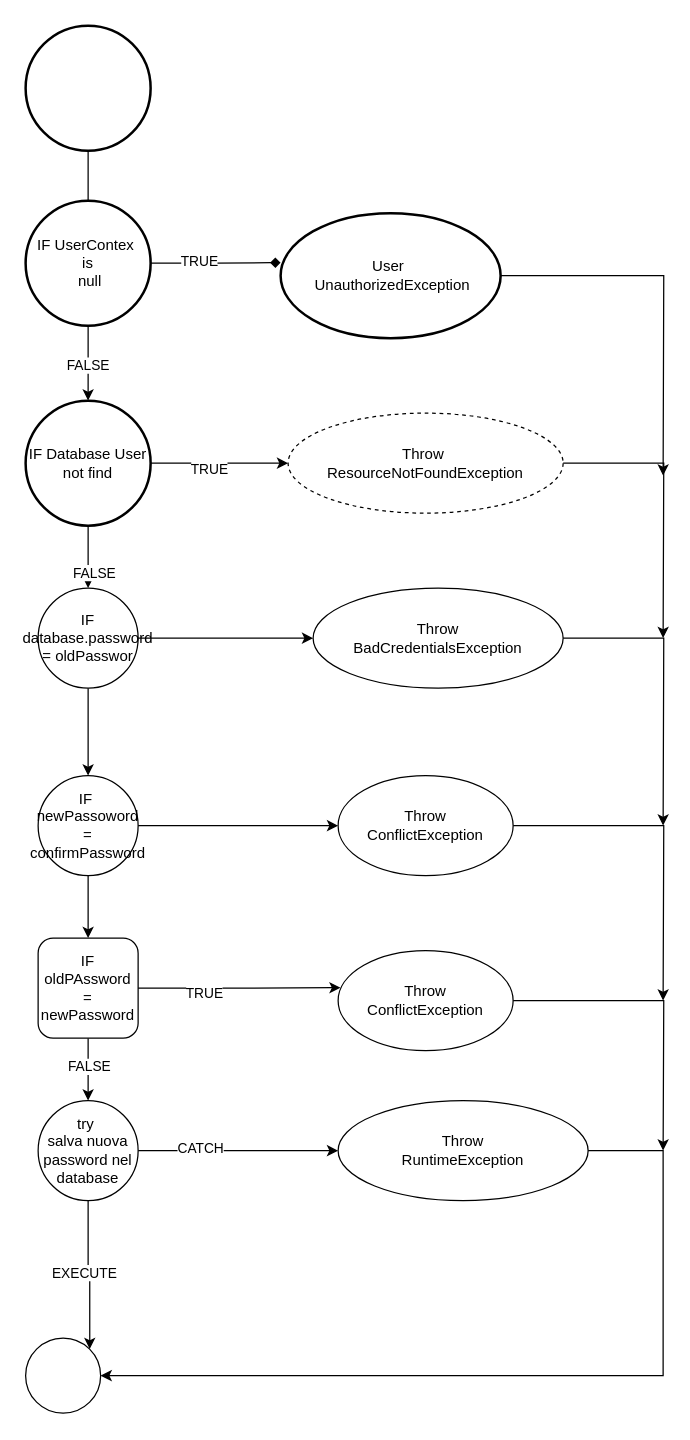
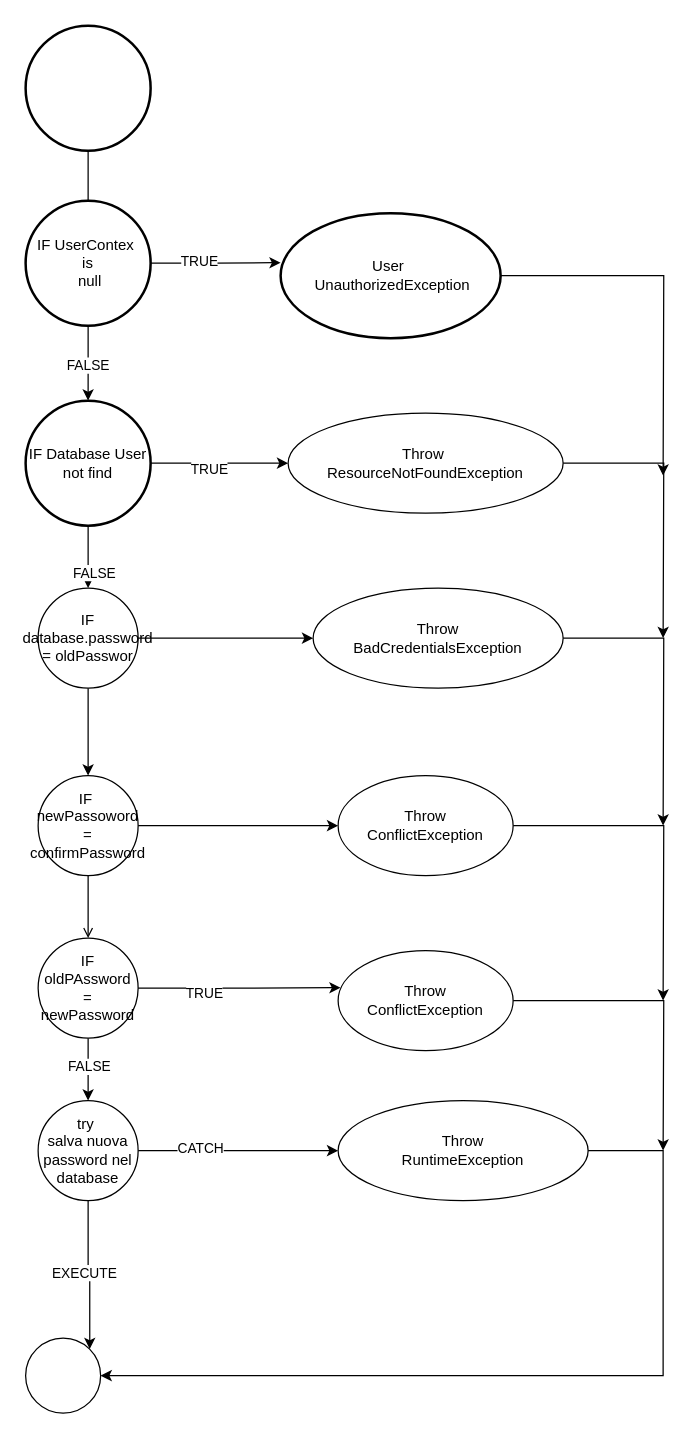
- <mxCell id="14" style="edgeStyle=orthogonalEdgeStyle;rounded=0;orthogonalLoop=1;jettySize=auto;html=1;exitX=1;exitY=0.5;exitDx=0;exitDy=0;exitPerimeter=0;entryX=0;entryY=0.396;entryDx=0;entryDy=0;entryPerimeter=0;endArrow=diamond;" edge="1" parent="1" source="4" target="11"><mxGeometry relative="1" as="geometry" /></mxCell>
+ <mxCell id="14" style="edgeStyle=orthogonalEdgeStyle;rounded=0;orthogonalLoop=1;jettySize=auto;html=1;exitX=1;exitY=0.5;exitDx=0;exitDy=0;exitPerimeter=0;entryX=0;entryY=0.396;entryDx=0;entryDy=0;entryPerimeter=0;" edge="1" parent="1" source="4" target="11"><mxGeometry relative="1" as="geometry" /></mxCell>
- <mxCell id="17" value="Throw&amp;nbsp;&lt;br&gt;ResourceNotFoundException" style="ellipse;whiteSpace=wrap;html=1;dashed=1;" vertex="1" parent="1"><mxGeometry x="230" y="330" width="220" height="80" as="geometry" /></mxCell>
+ <mxCell id="17" value="Throw&amp;nbsp;&lt;br&gt;ResourceNotFoundException" style="ellipse;whiteSpace=wrap;html=1;" vertex="1" parent="1"><mxGeometry x="230" y="330" width="220" height="80" as="geometry" /></mxCell>
- <mxCell id="21" style="edgeStyle=orthogonalEdgeStyle;rounded=0;orthogonalLoop=1;jettySize=auto;html=1;entryX=0.5;entryY=0;entryDx=0;entryDy=0;" edge="1" parent="1" source="23" target="26"><mxGeometry relative="1" as="geometry" /></mxCell>
+ <mxCell id="21" style="edgeStyle=orthogonalEdgeStyle;rounded=0;orthogonalLoop=1;jettySize=auto;html=1;entryX=0.5;entryY=0;entryDx=0;entryDy=0;endArrow=open;" edge="1" parent="1" source="23" target="26"><mxGeometry relative="1" as="geometry" /></mxCell>
- <mxCell id="26" value="IF&lt;br&gt;oldPAssword&lt;br&gt;=&lt;br&gt;newPassword" style="whiteSpace=wrap;html=1;rounded=1;" vertex="1" parent="1"><mxGeometry x="30" y="750" width="80" height="80" as="geometry" /></mxCell>
+ <mxCell id="26" value="IF&lt;br&gt;oldPAssword&lt;br&gt;=&lt;br&gt;newPassword" style="ellipse;whiteSpace=wrap;html=1;" vertex="1" parent="1"><mxGeometry x="30" y="750" width="80" height="80" as="geometry" /></mxCell>
